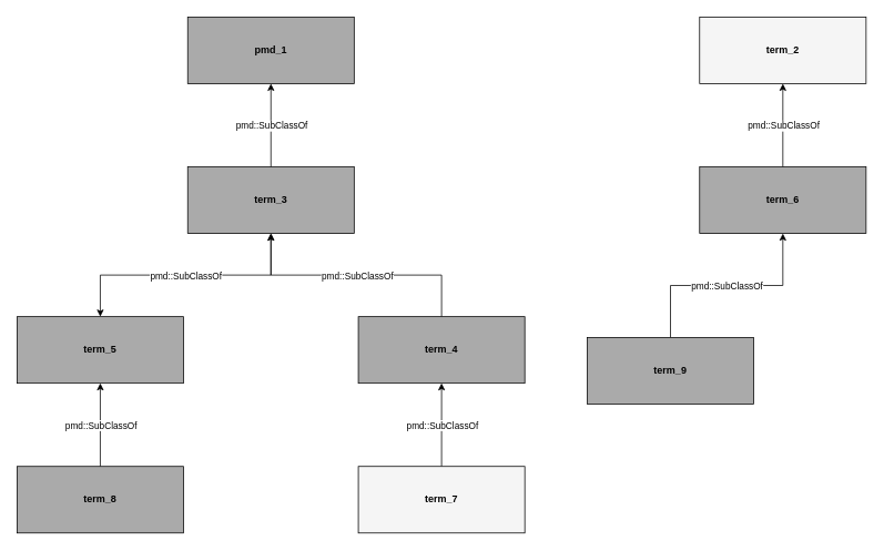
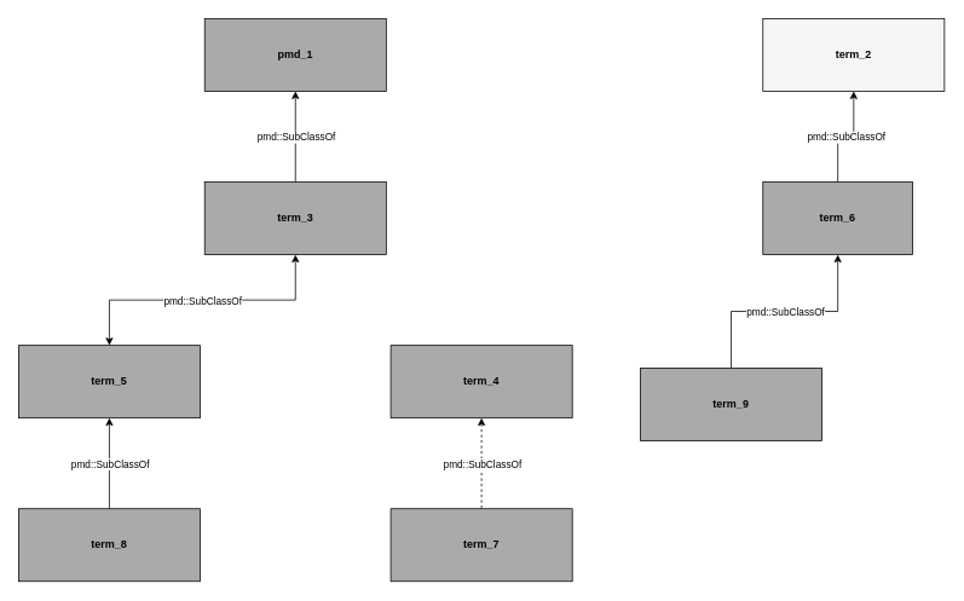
- <mxCell id="24" value="term_6" style="rounded=0;whiteSpace=wrap;html=1;fillColor=#aaaaaa;strokeColor=#000000;fontStyle=1;" parent="1" vertex="1"><mxGeometry x="840" y="200" width="200" height="80" as="geometry" /></mxCell>
+ <mxCell id="24" value="term_6" style="rounded=0;whiteSpace=wrap;html=1;fillColor=#aaaaaa;strokeColor=#000000;fontStyle=1;" parent="1" vertex="1"><mxGeometry x="840" y="200" width="165" height="80" as="geometry" /></mxCell>
- <mxCell id="6" style="edgeStyle=orthogonalEdgeStyle;rounded=0;orthogonalLoop=1;jettySize=auto;html=1;exitX=0.5;exitY=1;exitDx=0;exitDy=0;entryX=0.5;entryY=0;entryDx=0;entryDy=0;startArrow=classic;endArrow=none;curved=0;dashed=0" edge="1" parent="1" source="17" target="19"><mxGeometry relative="1" as="geometry" /></mxCell>
- <mxCell id="7" value="pmd::SubClassOf" style="edgeLabel;html=1;align=center;verticalAlign=middle;resizable=0;points=[];" vertex="1" connectable="0" parent="6"><mxGeometry x="0" y="0" relative="1" as="geometry"><mxPoint as="offset" /></mxGeometry></mxCell>
- <mxCell id="10" style="edgeStyle=orthogonalEdgeStyle;rounded=0;orthogonalLoop=1;jettySize=auto;html=1;exitX=0.5;exitY=1;exitDx=0;exitDy=0;entryX=0.5;entryY=0;entryDx=0;entryDy=0;startArrow=classic;endArrow=none;curved=0;dashed=0" edge="1" parent="1" source="19" target="20"><mxGeometry relative="1" as="geometry" /></mxCell>
+ <mxCell id="10" style="edgeStyle=orthogonalEdgeStyle;rounded=0;orthogonalLoop=1;jettySize=auto;html=1;exitX=0.5;exitY=1;exitDx=0;exitDy=0;entryX=0.5;entryY=0;entryDx=0;entryDy=0;startArrow=classic;endArrow=none;curved=0;dashed=1;" edge="1" parent="1" source="19" target="20"><mxGeometry relative="1" as="geometry" /></mxCell>
- <mxCell id="20" value="term_7" style="rounded=0;whiteSpace=wrap;html=1;fillColor=#f5f5f5;strokeColor=#000000;fontStyle=1;" parent="1" vertex="1"><mxGeometry x="430" y="560" width="200" height="80" as="geometry" /></mxCell>
+ <mxCell id="20" value="term_7" style="rounded=0;whiteSpace=wrap;html=1;fillColor=#aaaaaa;strokeColor=#000000;fontStyle=1;" parent="1" vertex="1"><mxGeometry x="430" y="560" width="200" height="80" as="geometry" /></mxCell>
